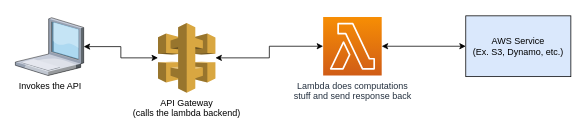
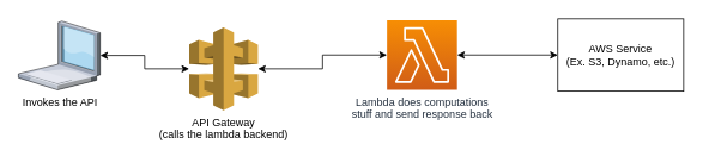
- <mxCell id="8" value="AWS Service&lt;br&gt;(Ex. S3, Dynamo, etc.)" style="rounded=0;whiteSpace=wrap;html=1;fillColor=#dae8fc;" parent="1" vertex="1"><mxGeometry x="620" y="20.5" width="140" height="81" as="geometry" /></mxCell>
+ <mxCell id="8" value="AWS Service&lt;br&gt;(Ex. S3, Dynamo, etc.)" style="rounded=0;whiteSpace=wrap;html=1;" parent="1" vertex="1"><mxGeometry x="620" y="20.5" width="140" height="81" as="geometry" /></mxCell>
